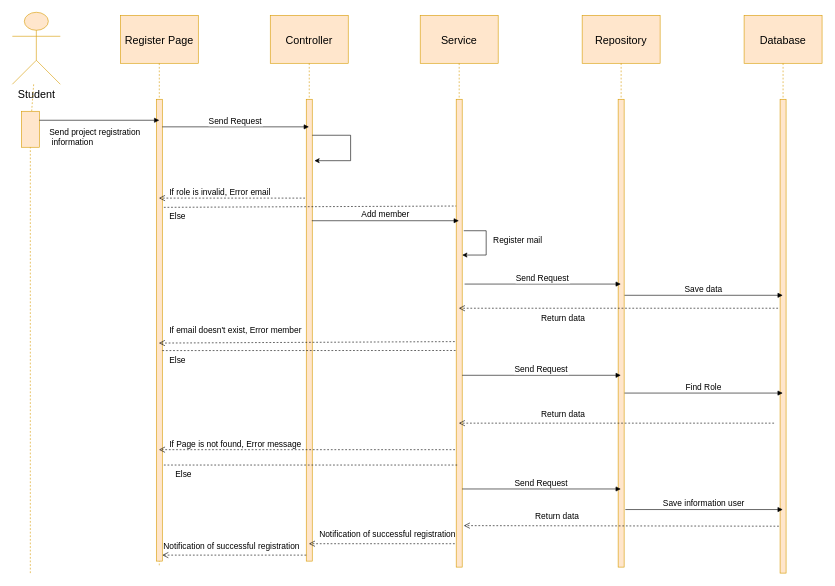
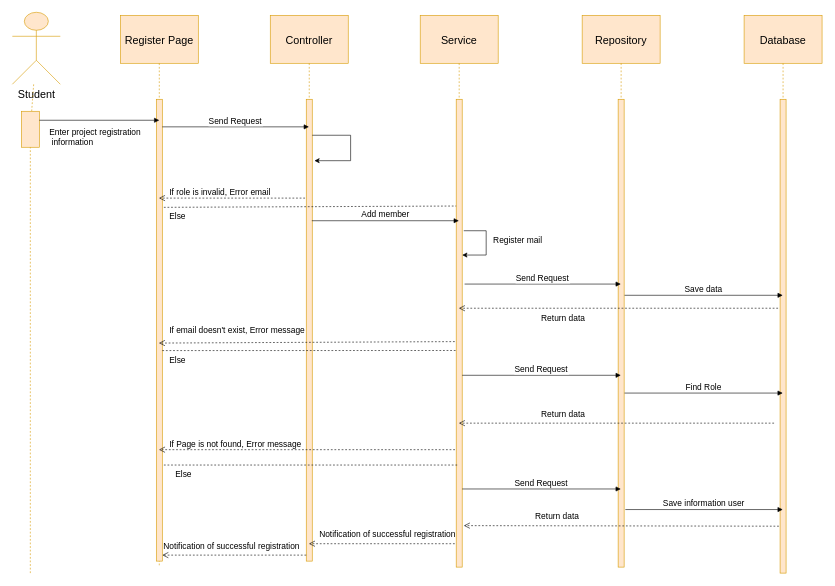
- <mxCell id="47" value="&lt;span style=&quot;color: rgb(0, 0, 0); font-family: helvetica; font-size: 14px; font-style: normal; font-weight: 400; letter-spacing: normal; text-align: center; text-indent: 0px; text-transform: none; word-spacing: 0px; background-color: rgb(255, 255, 255); display: inline; float: none;&quot;&gt;Send project registration&lt;/span&gt;&lt;br style=&quot;padding: 0px; margin: 0px; color: rgb(0, 0, 0); font-family: helvetica; font-size: 14px; font-style: normal; font-weight: 400; letter-spacing: normal; text-align: center; text-indent: 0px; text-transform: none; word-spacing: 0px;&quot;&gt;&lt;span style=&quot;color: rgb(0, 0, 0); font-family: helvetica; font-size: 14px; font-style: normal; font-weight: 400; letter-spacing: normal; text-align: center; text-indent: 0px; text-transform: none; word-spacing: 0px; background-color: rgb(255, 255, 255); display: inline; float: none;&quot;&gt;&amp;nbsp;information&lt;/span&gt;" style="text;whiteSpace=wrap;html=1;" parent="1" vertex="1"><mxGeometry x="80" y="205" width="180" height="40" as="geometry" /></mxCell>
+ <mxCell id="47" value="&lt;span style=&quot;color: rgb(0, 0, 0); font-family: helvetica; font-size: 14px; font-style: normal; font-weight: 400; letter-spacing: normal; text-align: center; text-indent: 0px; text-transform: none; word-spacing: 0px; background-color: rgb(255, 255, 255); display: inline; float: none;&quot;&gt;Enter project registration&lt;/span&gt;&lt;br style=&quot;padding: 0px; margin: 0px; color: rgb(0, 0, 0); font-family: helvetica; font-size: 14px; font-style: normal; font-weight: 400; letter-spacing: normal; text-align: center; text-indent: 0px; text-transform: none; word-spacing: 0px;&quot;&gt;&lt;span style=&quot;color: rgb(0, 0, 0); font-family: helvetica; font-size: 14px; font-style: normal; font-weight: 400; letter-spacing: normal; text-align: center; text-indent: 0px; text-transform: none; word-spacing: 0px; background-color: rgb(255, 255, 255); display: inline; float: none;&quot;&gt;&amp;nbsp;information&lt;/span&gt;" style="text;whiteSpace=wrap;html=1;" parent="1" vertex="1"><mxGeometry x="80" y="205" width="180" height="40" as="geometry" /></mxCell>
- <mxCell id="30" value="&lt;span style=&quot;font-family: &amp;#34;helvetica&amp;#34; ; text-align: center ; background-color: rgb(255 , 255 , 255)&quot;&gt;If email doesn't exist, Error member&lt;/span&gt;" style="text;whiteSpace=wrap;html=1;fontSize=14;" parent="1" vertex="1"><mxGeometry x="280" y="535" width="260" height="30" as="geometry" /></mxCell>
+ <mxCell id="30" value="&lt;span style=&quot;font-family: &amp;#34;helvetica&amp;#34; ; text-align: center ; background-color: rgb(255 , 255 , 255)&quot;&gt;If email doesn't exist, Error message&lt;/span&gt;" style="text;whiteSpace=wrap;html=1;fontSize=14;" parent="1" vertex="1"><mxGeometry x="280" y="535" width="260" height="30" as="geometry" /></mxCell>
